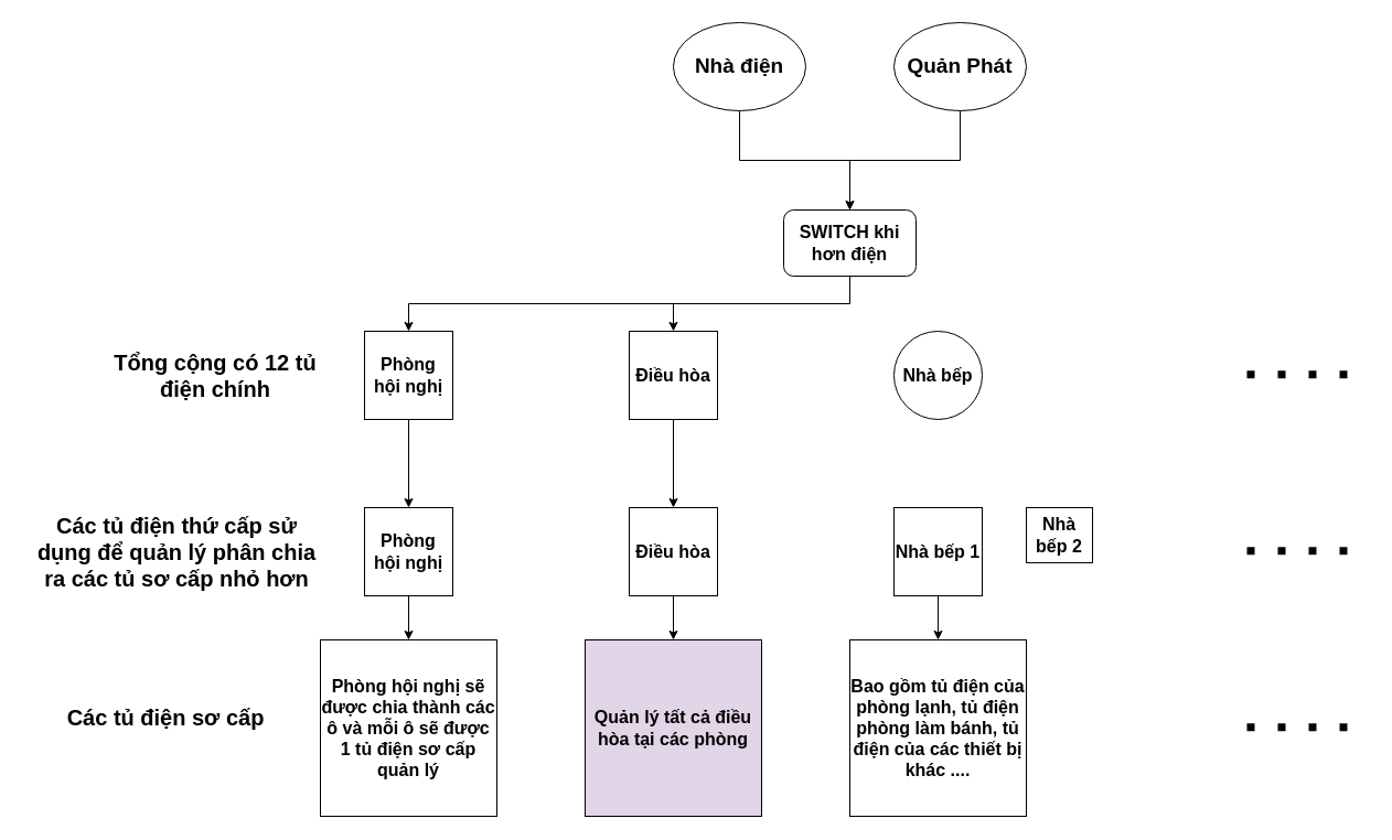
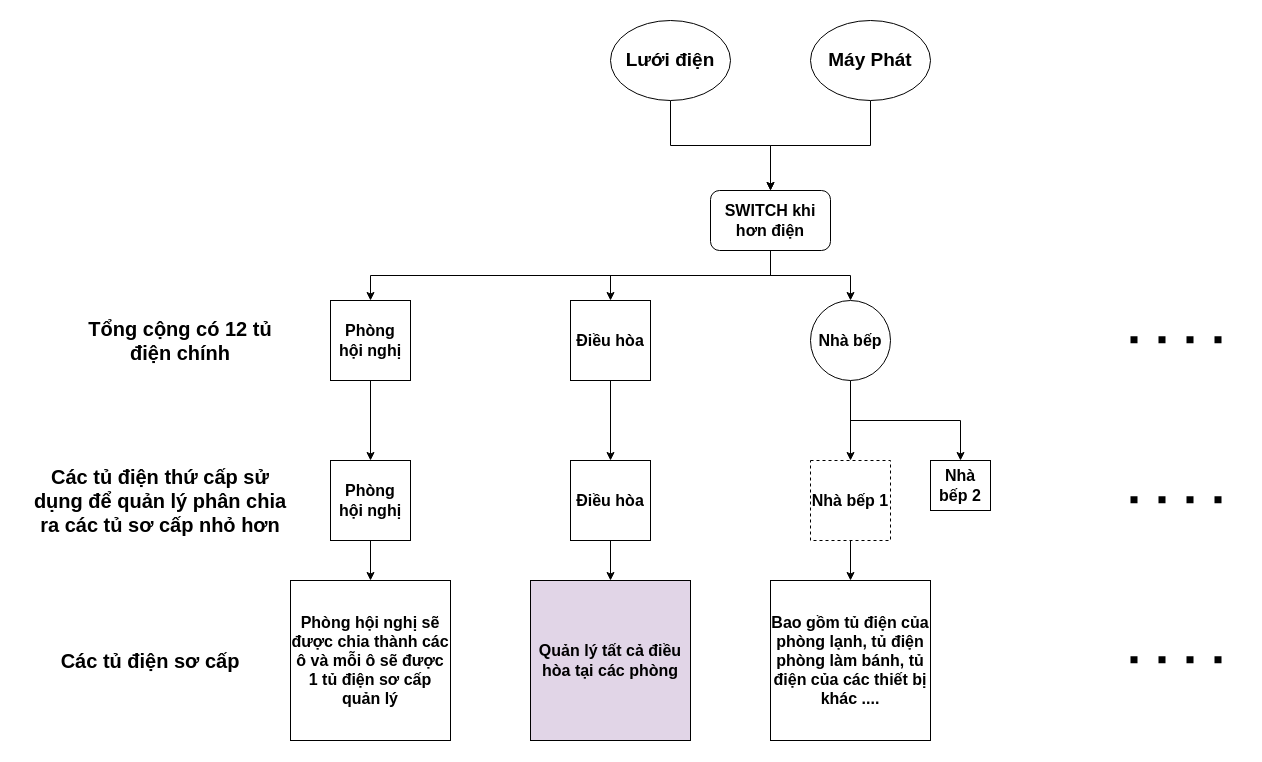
- <mxCell id="4" value="&lt;font style=&quot;font-size: 19px;&quot;&gt;&lt;b&gt;Nhà điện&lt;/b&gt;&lt;/font&gt;" style="text;html=1;align=center;verticalAlign=middle;whiteSpace=wrap;rounded=0;" vertex="1" parent="1"><mxGeometry x="615" y="30" width="110" height="60" as="geometry" /></mxCell>
+ <mxCell id="4" value="&lt;font style=&quot;font-size: 19px;&quot;&gt;&lt;b&gt;Lưới điện&lt;/b&gt;&lt;/font&gt;" style="text;html=1;align=center;verticalAlign=middle;whiteSpace=wrap;rounded=0;" vertex="1" parent="1"><mxGeometry x="615" y="30" width="110" height="60" as="geometry" /></mxCell>
- <mxCell id="7" value="&lt;font style=&quot;font-size: 19px;&quot;&gt;&lt;b&gt;Quản Phát&lt;/b&gt;&lt;/font&gt;" style="text;html=1;align=center;verticalAlign=middle;whiteSpace=wrap;rounded=0;" vertex="1" parent="1"><mxGeometry x="815" y="30" width="110" height="60" as="geometry" /></mxCell>
+ <mxCell id="7" value="&lt;font style=&quot;font-size: 19px;&quot;&gt;&lt;b&gt;Máy Phát&lt;/b&gt;&lt;/font&gt;" style="text;html=1;align=center;verticalAlign=middle;whiteSpace=wrap;rounded=0;" vertex="1" parent="1"><mxGeometry x="815" y="30" width="110" height="60" as="geometry" /></mxCell>
+ <mxCell id="10" style="edgeStyle=orthogonalEdgeStyle;rounded=0;orthogonalLoop=1;jettySize=auto;html=1;exitX=0.5;exitY=1;exitDx=0;exitDy=0;entryX=0.5;entryY=0;entryDx=0;entryDy=0;" edge="1" parent="1" source="11" target="18"><mxGeometry relative="1" as="geometry" /></mxCell>
- <mxCell id="20" value="&lt;font style=&quot;font-size: 20px;&quot;&gt;&lt;b&gt;Tổng cộng có 12 tủ điện chính&lt;/b&gt;&lt;/font&gt;" style="text;html=1;align=center;verticalAlign=middle;whiteSpace=wrap;rounded=0;" vertex="1" parent="1"><mxGeometry x="85" y="300" width="220" height="80" as="geometry" /></mxCell>
+ <mxCell id="20" value="&lt;font style=&quot;font-size: 20px;&quot;&gt;&lt;b&gt;Tổng cộng có 12 tủ điện chính&lt;/b&gt;&lt;/font&gt;" style="text;html=1;align=center;verticalAlign=middle;whiteSpace=wrap;rounded=0;" vertex="1" parent="1"><mxGeometry x="70" y="300" width="220" height="80" as="geometry" /></mxCell>
+ <mxCell id="17" style="edgeStyle=orthogonalEdgeStyle;rounded=0;orthogonalLoop=1;jettySize=auto;html=1;exitX=0.5;exitY=1;exitDx=0;exitDy=0;entryX=0.5;entryY=0;entryDx=0;entryDy=0;" edge="1" parent="1" source="18" target="27"><mxGeometry relative="1" as="geometry" /></mxCell>
+ <mxCell id="16" style="edgeStyle=orthogonalEdgeStyle;rounded=0;orthogonalLoop=1;jettySize=auto;html=1;exitX=0.5;exitY=1;exitDx=0;exitDy=0;" edge="1" parent="1" source="18" target="26"><mxGeometry relative="1" as="geometry" /></mxCell>
- <mxCell id="26" value="&lt;font style=&quot;font-size: 16px;&quot;&gt;&lt;b&gt;Nhà bếp 1&lt;/b&gt;&lt;/font&gt;" style="whiteSpace=wrap;html=1;aspect=fixed;" vertex="1" parent="1"><mxGeometry x="810" y="460" width="80" height="80" as="geometry" /></mxCell>
+ <mxCell id="26" value="&lt;font style=&quot;font-size: 16px;&quot;&gt;&lt;b&gt;Nhà bếp 1&lt;/b&gt;&lt;/font&gt;" style="whiteSpace=wrap;html=1;aspect=fixed;dashed=1;" vertex="1" parent="1"><mxGeometry x="810" y="460" width="80" height="80" as="geometry" /></mxCell>
- <mxCell id="32" value="&lt;font style=&quot;font-size: 20px;&quot;&gt;&lt;b&gt;Các tủ điện sơ cấp&lt;/b&gt;&lt;/font&gt;" style="text;html=1;align=center;verticalAlign=middle;whiteSpace=wrap;rounded=0;" vertex="1" parent="1"><mxGeometry x="20" y="610" width="260" height="80" as="geometry" /></mxCell>
+ <mxCell id="32" value="&lt;font style=&quot;font-size: 20px;&quot;&gt;&lt;b&gt;Các tủ điện sơ cấp&lt;/b&gt;&lt;/font&gt;" style="text;html=1;align=center;verticalAlign=middle;whiteSpace=wrap;rounded=0;" vertex="1" parent="1"><mxGeometry x="20" y="620" width="260" height="80" as="geometry" /></mxCell>
